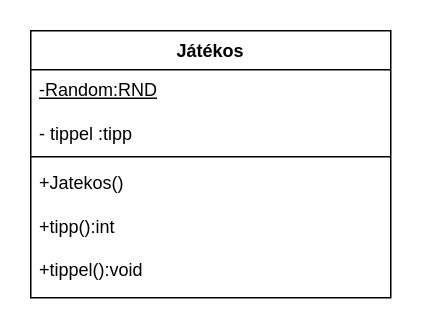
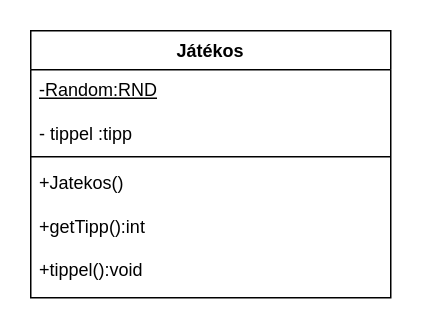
- <mxCell id="5" value="+Jatekos()&lt;div&gt;&lt;br&gt;&lt;/div&gt;&lt;div&gt;+tipp():int&lt;/div&gt;&lt;div&gt;&lt;br&gt;&lt;/div&gt;&lt;div&gt;+tippel():void&lt;/div&gt;" style="text;strokeColor=none;fillColor=none;align=left;verticalAlign=top;spacingLeft=4;spacingRight=4;overflow=hidden;rotatable=0;points=[[0,0.5],[1,0.5]];portConstraint=eastwest;whiteSpace=wrap;html=1;" vertex="1" parent="2"><mxGeometry y="88" width="240" height="90" as="geometry" /></mxCell>
+ <mxCell id="5" value="+Jatekos()&lt;div&gt;&lt;br&gt;&lt;/div&gt;&lt;div&gt;+getTipp():int&lt;/div&gt;&lt;div&gt;&lt;br&gt;&lt;/div&gt;&lt;div&gt;+tippel():void&lt;/div&gt;" style="text;strokeColor=none;fillColor=none;align=left;verticalAlign=top;spacingLeft=4;spacingRight=4;overflow=hidden;rotatable=0;points=[[0,0.5],[1,0.5]];portConstraint=eastwest;whiteSpace=wrap;html=1;" vertex="1" parent="2"><mxGeometry y="88" width="240" height="90" as="geometry" /></mxCell>
